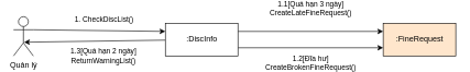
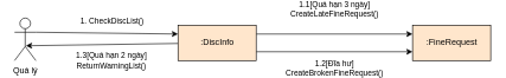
- <mxCell id="7" value=":DiscInfo" style="html=1;" vertex="1" parent="1"><mxGeometry x="250" y="30" width="110" height="50" as="geometry" /></mxCell>
+ <mxCell id="7" value=":DiscInfo" style="html=1;fillColor=#ffe6cc;" vertex="1" parent="1"><mxGeometry x="250" y="30" width="110" height="50" as="geometry" /></mxCell>
- <mxCell id="3" value="Quản lý" style="shape=umlActor;verticalLabelPosition=bottom;labelBackgroundColor=#ffffff;verticalAlign=top;html=1;" vertex="1" parent="1"><mxGeometry x="20" y="20" width="30" height="60" as="geometry" /></mxCell>
+ <mxCell id="3" value="Quá lý" style="shape=umlActor;verticalLabelPosition=bottom;labelBackgroundColor=#ffffff;verticalAlign=top;html=1;" vertex="1" parent="1"><mxGeometry x="20" y="20" width="30" height="60" as="geometry" /></mxCell>
